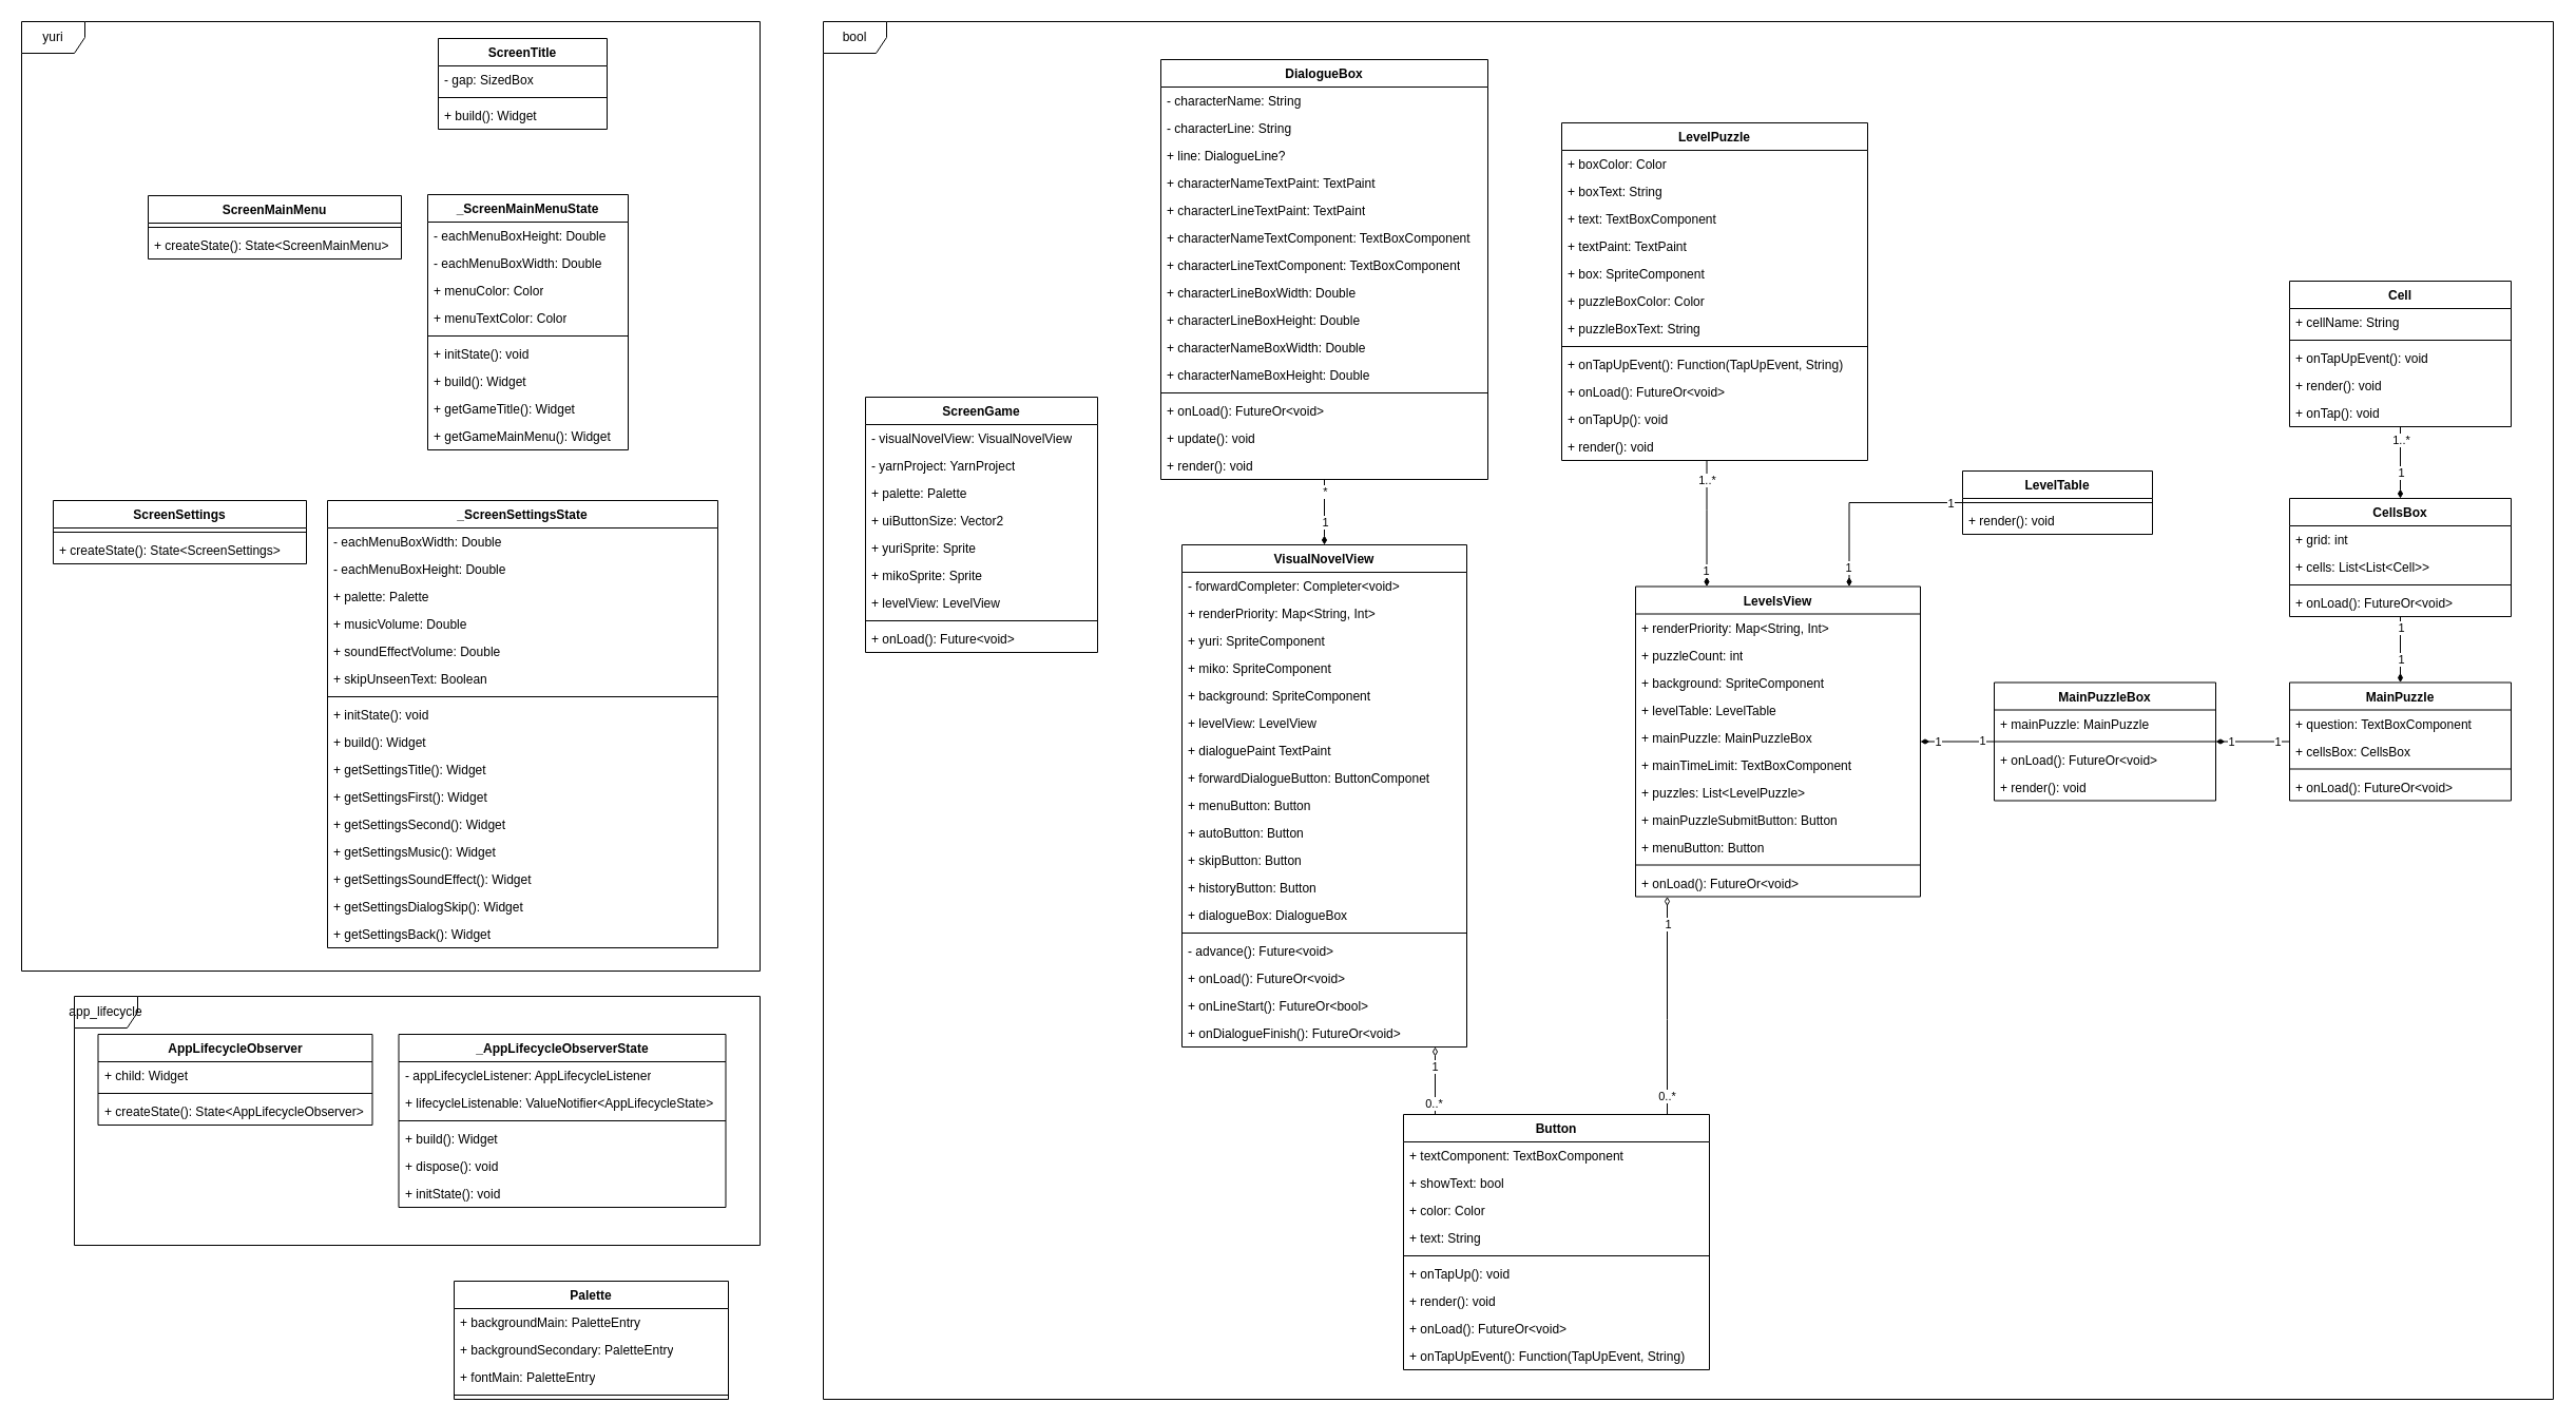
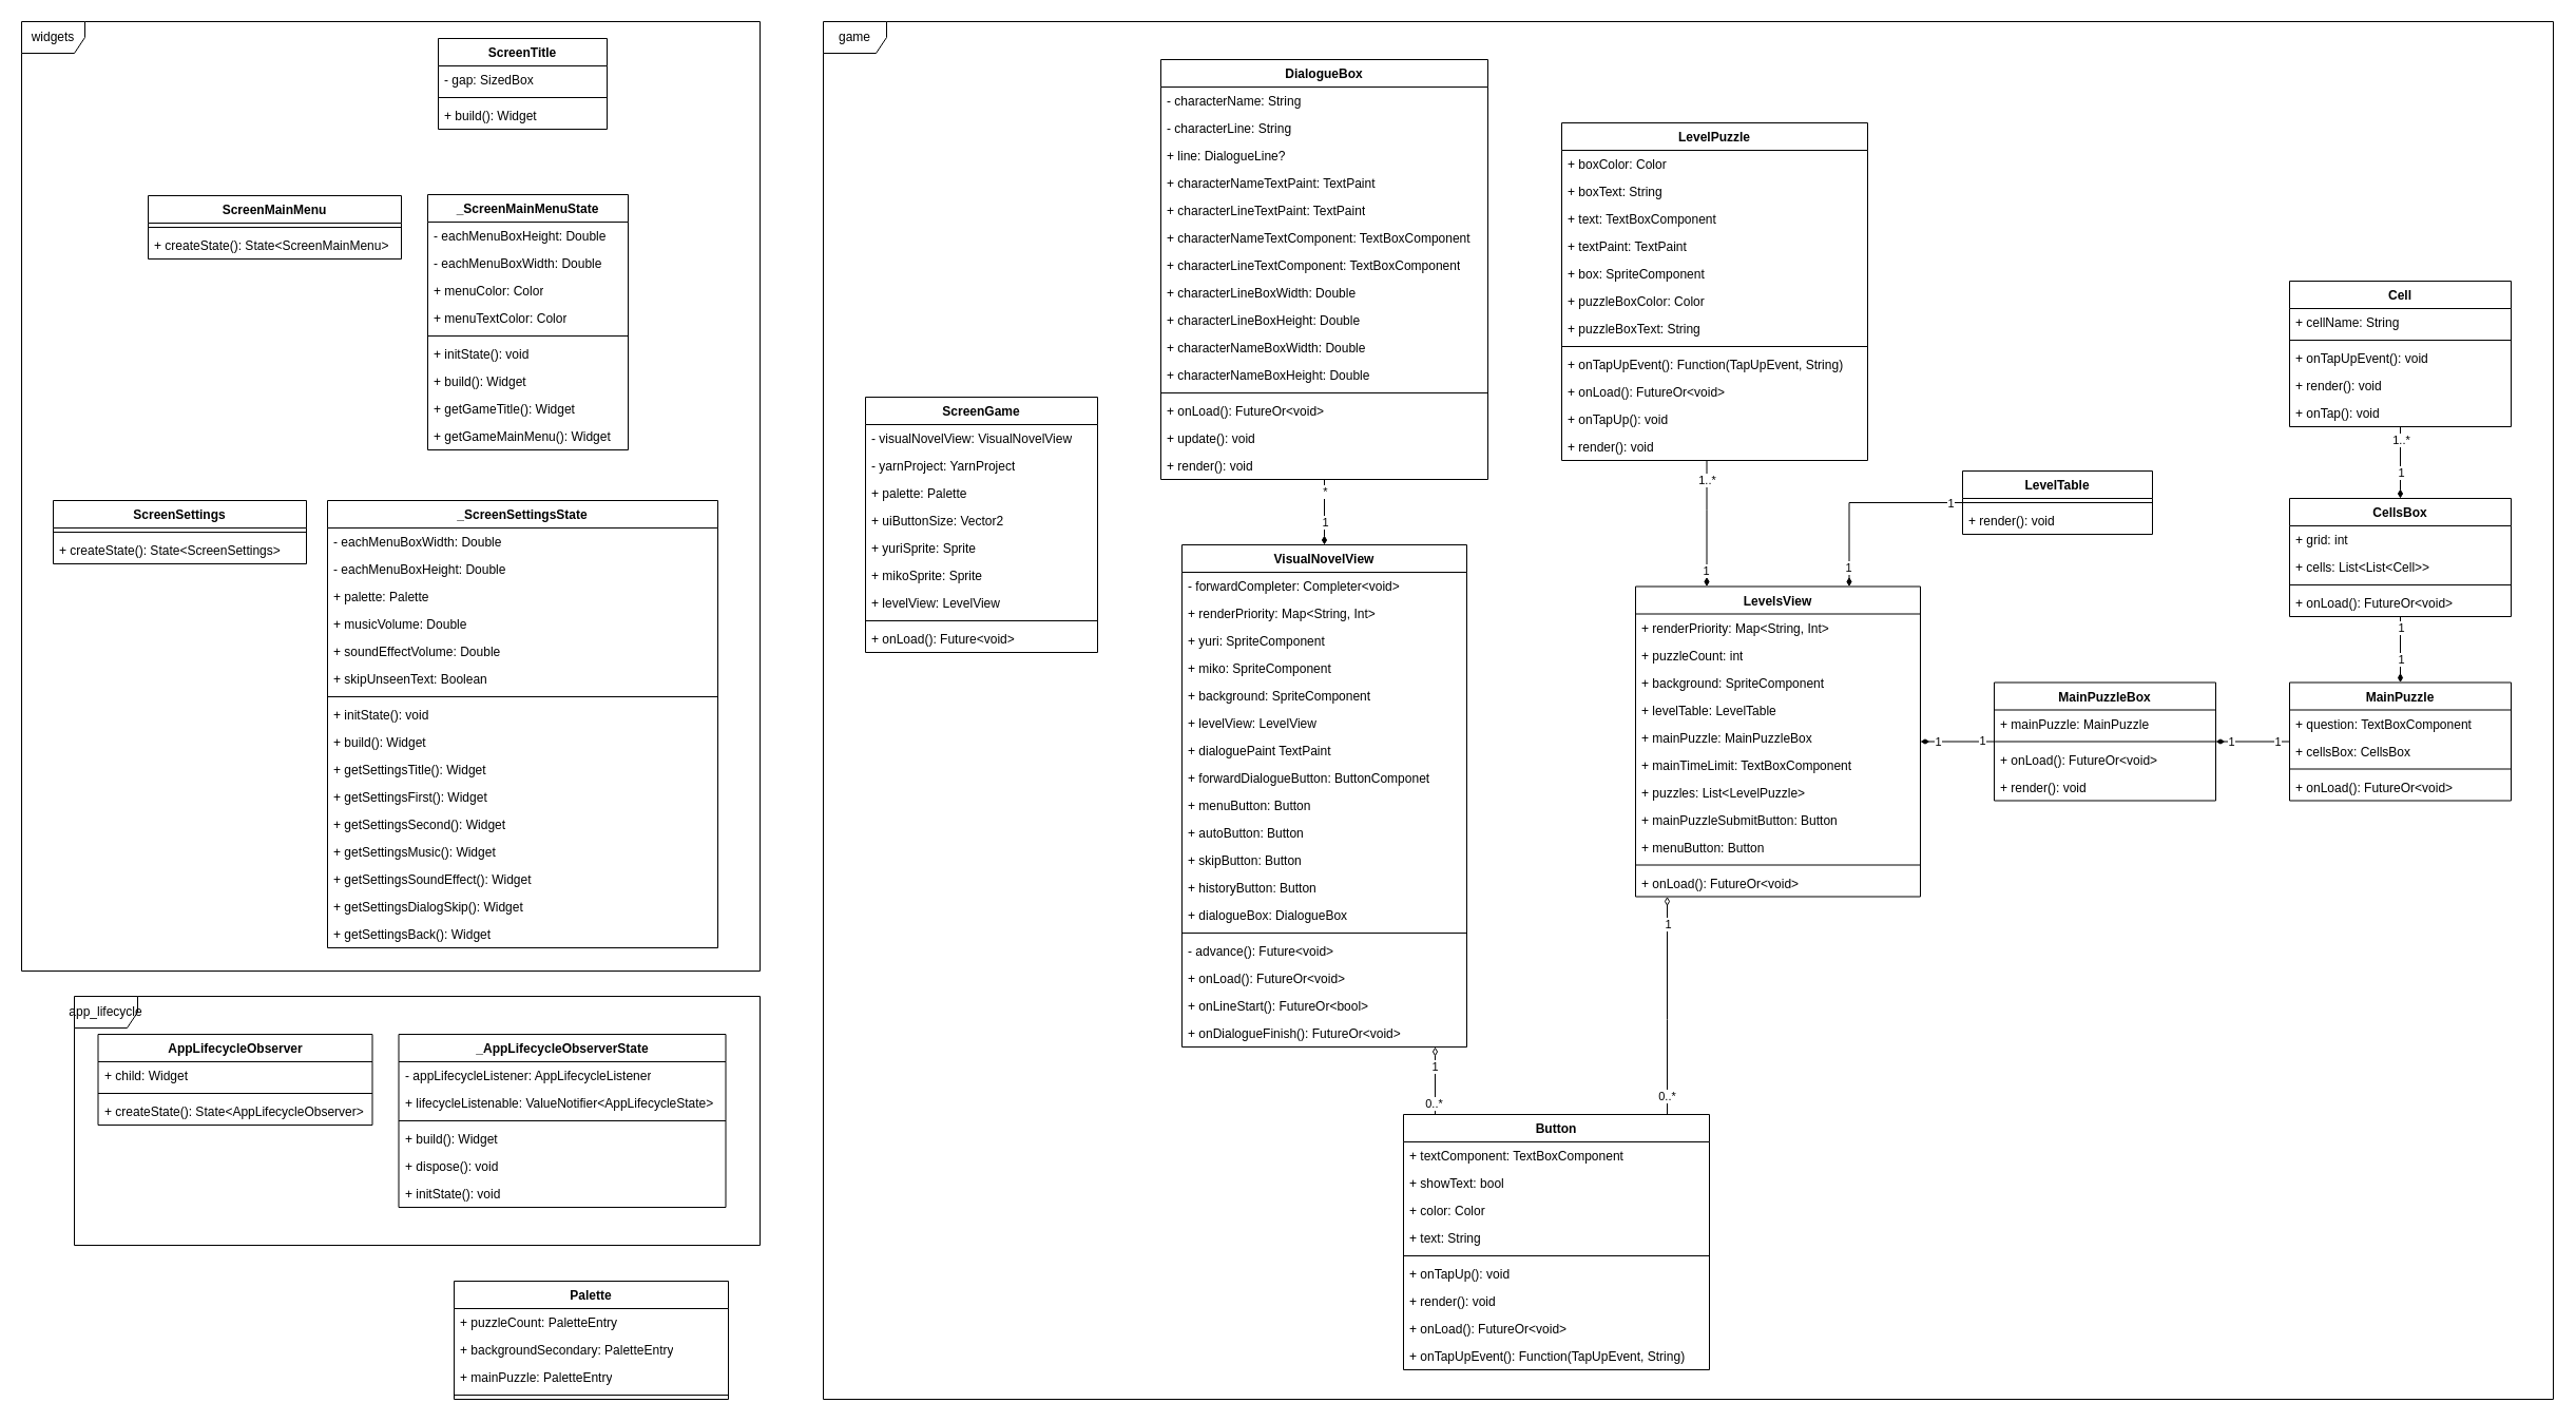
- <mxCell id="186" value="yuri" style="shape=umlFrame;whiteSpace=wrap;html=1;pointerEvents=0;" vertex="1" parent="148"><mxGeometry width="700" height="900" as="geometry" /></mxCell>
+ <mxCell id="186" value="widgets" style="shape=umlFrame;whiteSpace=wrap;html=1;pointerEvents=0;" vertex="1" parent="148"><mxGeometry width="700" height="900" as="geometry" /></mxCell>
- <mxCell id="147" value="bool" style="shape=umlFrame;whiteSpace=wrap;html=1;pointerEvents=0;" vertex="1" parent="15"><mxGeometry width="1640" height="1306" as="geometry" /></mxCell>
+ <mxCell id="147" value="game" style="shape=umlFrame;whiteSpace=wrap;html=1;pointerEvents=0;" vertex="1" parent="15"><mxGeometry width="1640" height="1306" as="geometry" /></mxCell>
- <mxCell id="188" value="+ backgroundMain: PaletteEntry" style="text;strokeColor=none;fillColor=none;align=left;verticalAlign=top;spacingLeft=4;spacingRight=4;overflow=hidden;rotatable=0;points=[[0,0.5],[1,0.5]];portConstraint=eastwest;whiteSpace=wrap;html=1;" vertex="1" parent="187"><mxGeometry y="26" width="260" height="26" as="geometry" /></mxCell>
+ <mxCell id="188" value="+ puzzleCount: PaletteEntry" style="text;strokeColor=none;fillColor=none;align=left;verticalAlign=top;spacingLeft=4;spacingRight=4;overflow=hidden;rotatable=0;points=[[0,0.5],[1,0.5]];portConstraint=eastwest;whiteSpace=wrap;html=1;" vertex="1" parent="187"><mxGeometry y="26" width="260" height="26" as="geometry" /></mxCell>
- <mxCell id="190" value="+ fontMain: PaletteEntry" style="text;strokeColor=none;fillColor=none;align=left;verticalAlign=top;spacingLeft=4;spacingRight=4;overflow=hidden;rotatable=0;points=[[0,0.5],[1,0.5]];portConstraint=eastwest;whiteSpace=wrap;html=1;" vertex="1" parent="187"><mxGeometry y="78" width="260" height="26" as="geometry" /></mxCell>
+ <mxCell id="190" value="+ mainPuzzle: PaletteEntry" style="text;strokeColor=none;fillColor=none;align=left;verticalAlign=top;spacingLeft=4;spacingRight=4;overflow=hidden;rotatable=0;points=[[0,0.5],[1,0.5]];portConstraint=eastwest;whiteSpace=wrap;html=1;" vertex="1" parent="187"><mxGeometry y="78" width="260" height="26" as="geometry" /></mxCell>
